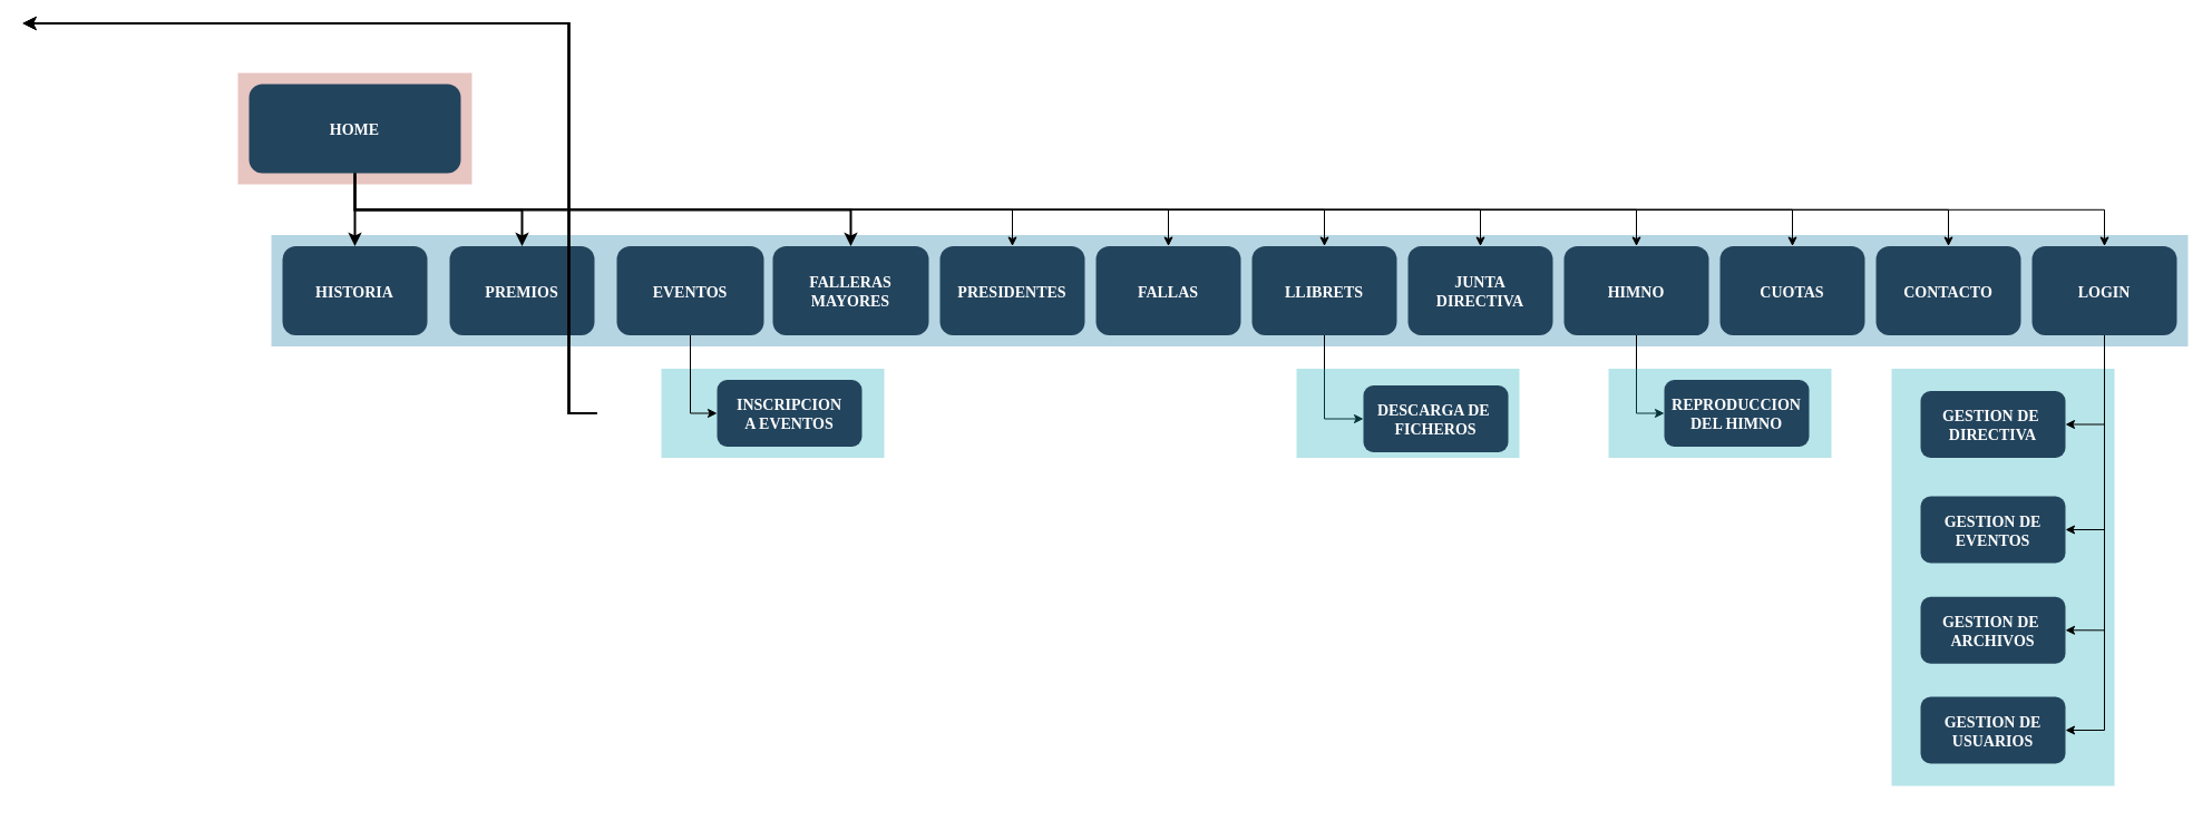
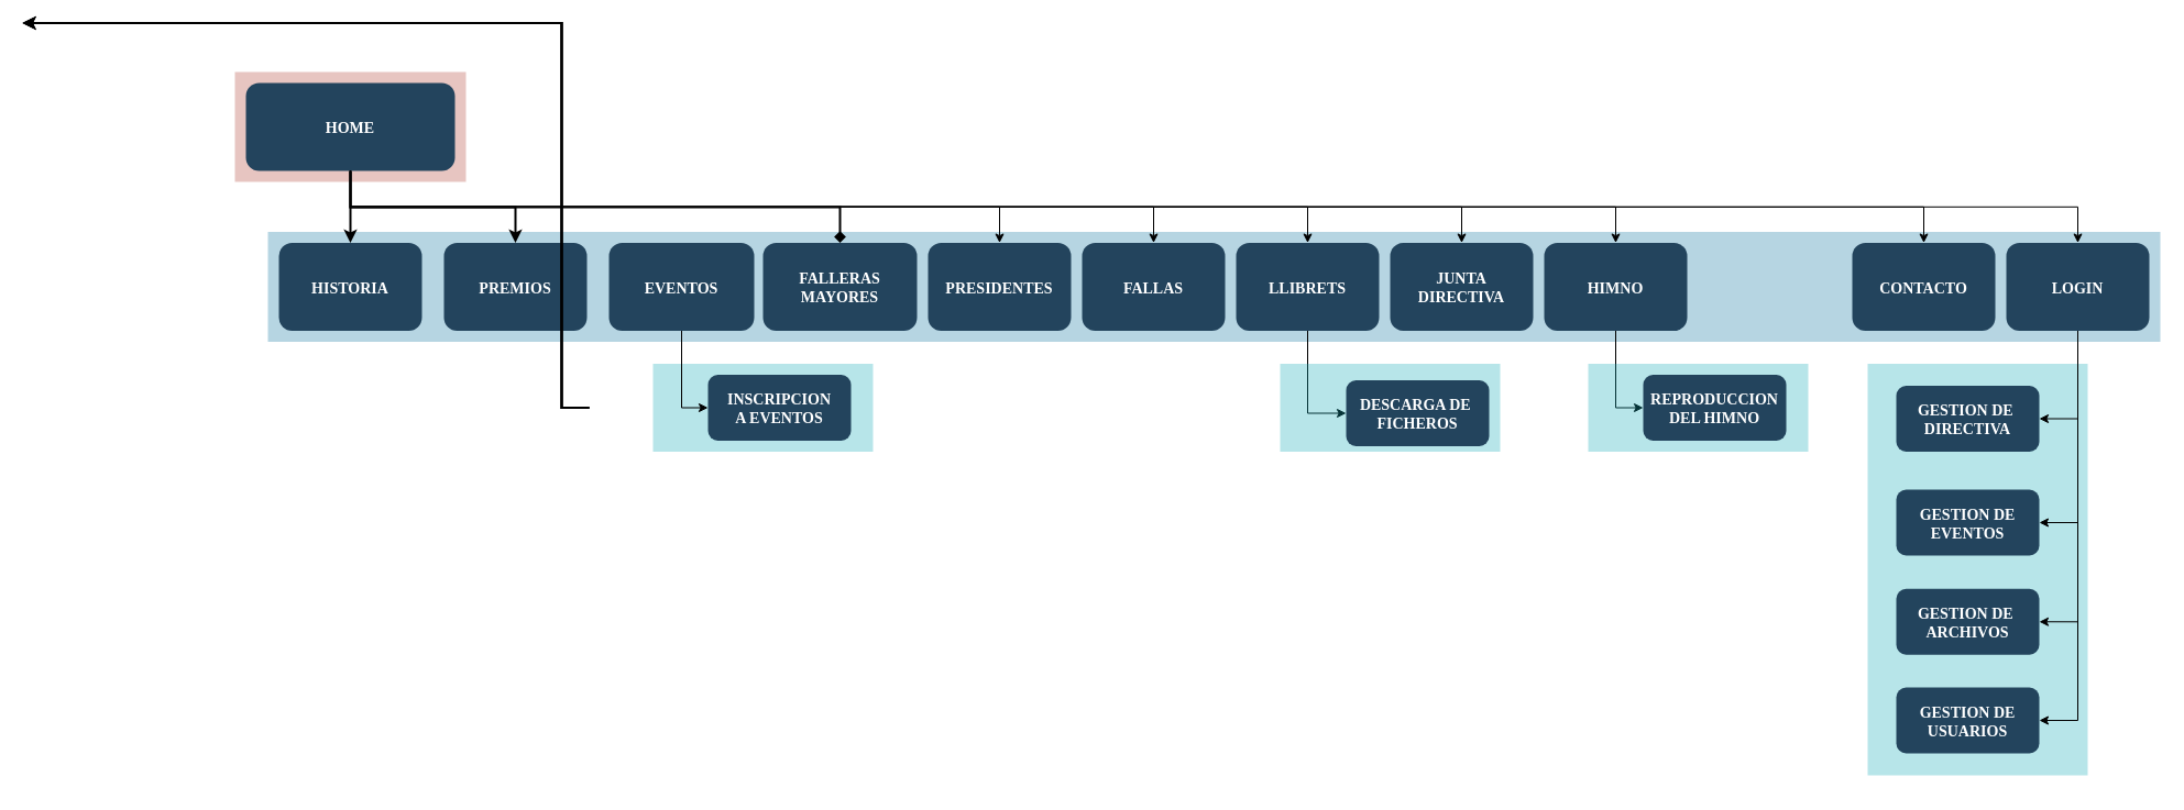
- <mxCell id="11" style="edgeStyle=orthogonalEdgeStyle;rounded=0;orthogonalLoop=1;jettySize=auto;html=1;exitX=0.5;exitY=1;exitDx=0;exitDy=0;" edge="1" parent="1" source="14" target="34"><mxGeometry relative="1" as="geometry" /></mxCell>
- <mxCell id="16" value="" style="edgeStyle=elbowEdgeStyle;elbow=vertical;strokeWidth=2;rounded=0" parent="1" source="14" target="15" edge="1"><mxGeometry x="337" y="215.5" width="100" height="100" as="geometry"><mxPoint x="280" y="200.5" as="sourcePoint" /><mxPoint x="380" y="100.5" as="targetPoint" /></mxGeometry></mxCell>
+ <mxCell id="16" value="" style="edgeStyle=elbowEdgeStyle;elbow=vertical;strokeWidth=2;rounded=0;endArrow=diamond;" parent="1" source="14" target="15" edge="1"><mxGeometry x="337" y="215.5" width="100" height="100" as="geometry"><mxPoint x="280" y="200.5" as="sourcePoint" /><mxPoint x="380" y="100.5" as="targetPoint" /></mxGeometry></mxCell>
- <mxCell id="34" value="CUOTAS" style="rounded=1;fillColor=#23445D;gradientColor=none;strokeColor=none;fontColor=#FFFFFF;fontStyle=1;fontFamily=Tahoma;fontSize=14" vertex="1" parent="1"><mxGeometry x="1543" y="220.5" width="130" height="80" as="geometry" /></mxCell>
